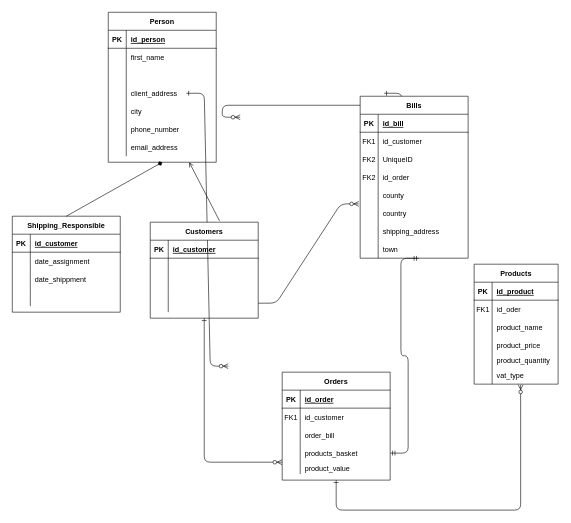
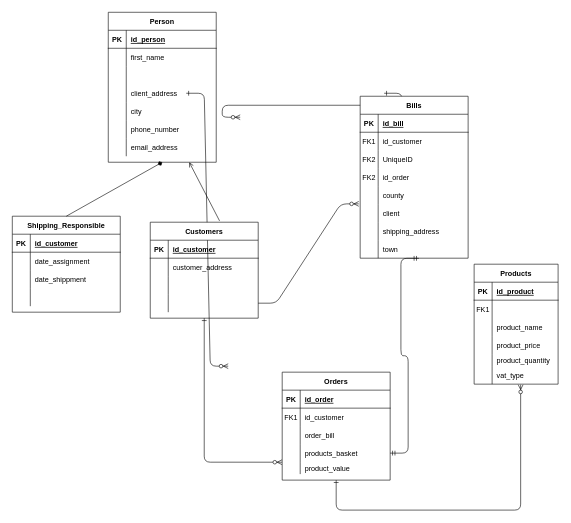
- <mxCell id="22" value="country" style="shape=partialRectangle;connectable=0;fillColor=none;top=0;left=0;bottom=0;right=0;align=left;spacingLeft=6;overflow=hidden;" vertex="1" parent="20"><mxGeometry x="30" width="150" height="30" as="geometry" /></mxCell>
+ <mxCell id="22" value="client" style="shape=partialRectangle;connectable=0;fillColor=none;top=0;left=0;bottom=0;right=0;align=left;spacingLeft=6;overflow=hidden;" vertex="1" parent="20"><mxGeometry x="30" width="150" height="30" as="geometry" /></mxCell>
+ <mxCell id="96" value="customer_address" style="shape=partialRectangle;connectable=0;fillColor=none;top=0;left=0;bottom=0;right=0;align=left;spacingLeft=6;overflow=hidden;" vertex="1" parent="94"><mxGeometry x="30" width="150" height="30" as="geometry" /></mxCell>
- <mxCell id="52" value="id_oder" style="shape=partialRectangle;connectable=0;fillColor=none;top=0;left=0;bottom=0;right=0;align=left;spacingLeft=6;overflow=hidden;" vertex="1" parent="50"><mxGeometry x="30" width="110" height="30" as="geometry" /></mxCell>
